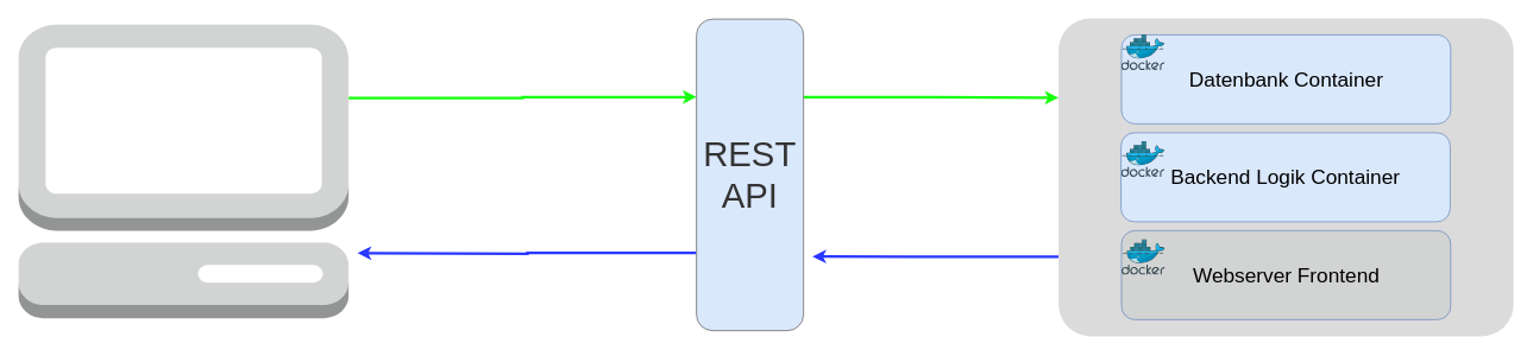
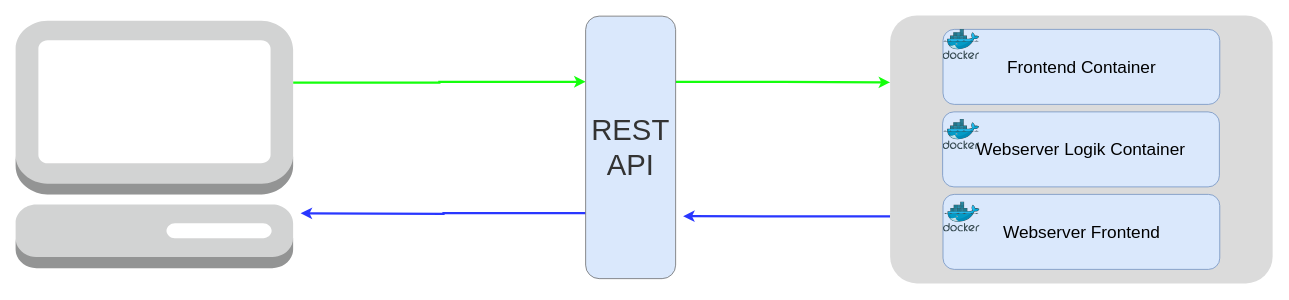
- <mxCell id="9" value="&lt;font style=&quot;font-size: 23px;&quot;&gt;Datenbank Container&lt;/font&gt;" style="rounded=1;whiteSpace=wrap;html=1;fillColor=#dae8fc;strokeColor=#6c8ebf;" parent="1" vertex="1"><mxGeometry x="1256.5" y="38.68" width="369" height="100" as="geometry" /></mxCell>
+ <mxCell id="9" value="&lt;font style=&quot;font-size: 23px;&quot;&gt;Frontend Container&lt;/font&gt;" style="rounded=1;whiteSpace=wrap;html=1;fillColor=#dae8fc;strokeColor=#6c8ebf;" parent="1" vertex="1"><mxGeometry x="1256.5" y="38.68" width="369" height="100" as="geometry" /></mxCell>
- <mxCell id="11" value="&lt;font style=&quot;font-size: 23px;&quot;&gt;Backend Logik Container&lt;/font&gt;" style="rounded=1;whiteSpace=wrap;html=1;fillColor=#dae8fc;strokeColor=#6c8ebf;" parent="1" vertex="1"><mxGeometry x="1256" y="148.68" width="369" height="100" as="geometry" /></mxCell>
+ <mxCell id="11" value="&lt;font style=&quot;font-size: 23px;&quot;&gt;Webserver Logik Container&lt;/font&gt;" style="rounded=1;whiteSpace=wrap;html=1;fillColor=#dae8fc;strokeColor=#6c8ebf;" parent="1" vertex="1"><mxGeometry x="1256" y="148.68" width="369" height="100" as="geometry" /></mxCell>
- <mxCell id="13" value="&lt;font style=&quot;font-size: 23px;&quot;&gt;Webserver Frontend&lt;/font&gt;" style="rounded=1;whiteSpace=wrap;html=1;fillColor=#d2d3d3;strokeColor=#6c8ebf;" vertex="1" parent="1"><mxGeometry x="1256.5" y="258.68" width="369" height="100" as="geometry" /></mxCell>
+ <mxCell id="13" value="&lt;font style=&quot;font-size: 23px;&quot;&gt;Webserver Frontend&lt;/font&gt;" style="rounded=1;whiteSpace=wrap;html=1;fillColor=#dae8fc;strokeColor=#6c8ebf;" vertex="1" parent="1"><mxGeometry x="1256.5" y="258.68" width="369" height="100" as="geometry" /></mxCell>
